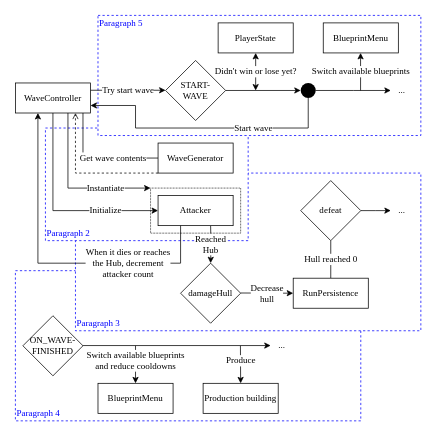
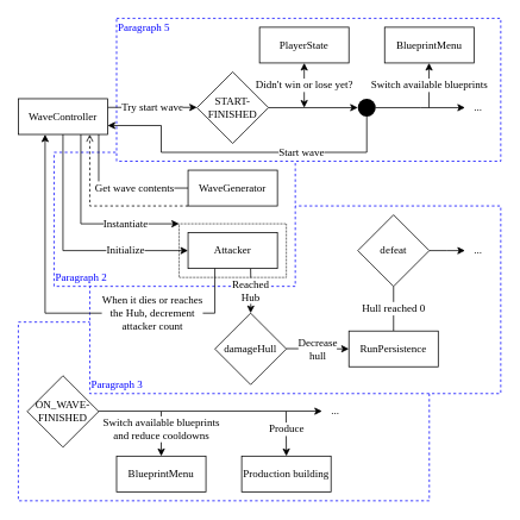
- <mxCell id="13" value="START-&lt;br&gt;WAVE" style="rhombus;whiteSpace=wrap;html=1;fontFamily=&quot;Latin Modern Mono 12&quot;;" parent="1" vertex="1"><mxGeometry x="220" y="80" width="80" height="80" as="geometry" /></mxCell>
+ <mxCell id="13" value="START-&lt;br&gt;FINISHED" style="rhombus;whiteSpace=wrap;html=1;fontFamily=&quot;Latin Modern Mono 12&quot;;" parent="1" vertex="1"><mxGeometry x="220" y="80" width="80" height="80" as="geometry" /></mxCell>
- <mxCell id="44" value="Paragraph 4" style="text;html=1;align=left;verticalAlign=middle;whiteSpace=wrap;rounded=0;fontFamily=&quot;Latin Modern Regular 12&quot;;fontColor=#0000FF;" parent="1" vertex="1"><mxGeometry x="20" y="540" width="80" height="20" as="geometry" /></mxCell>
